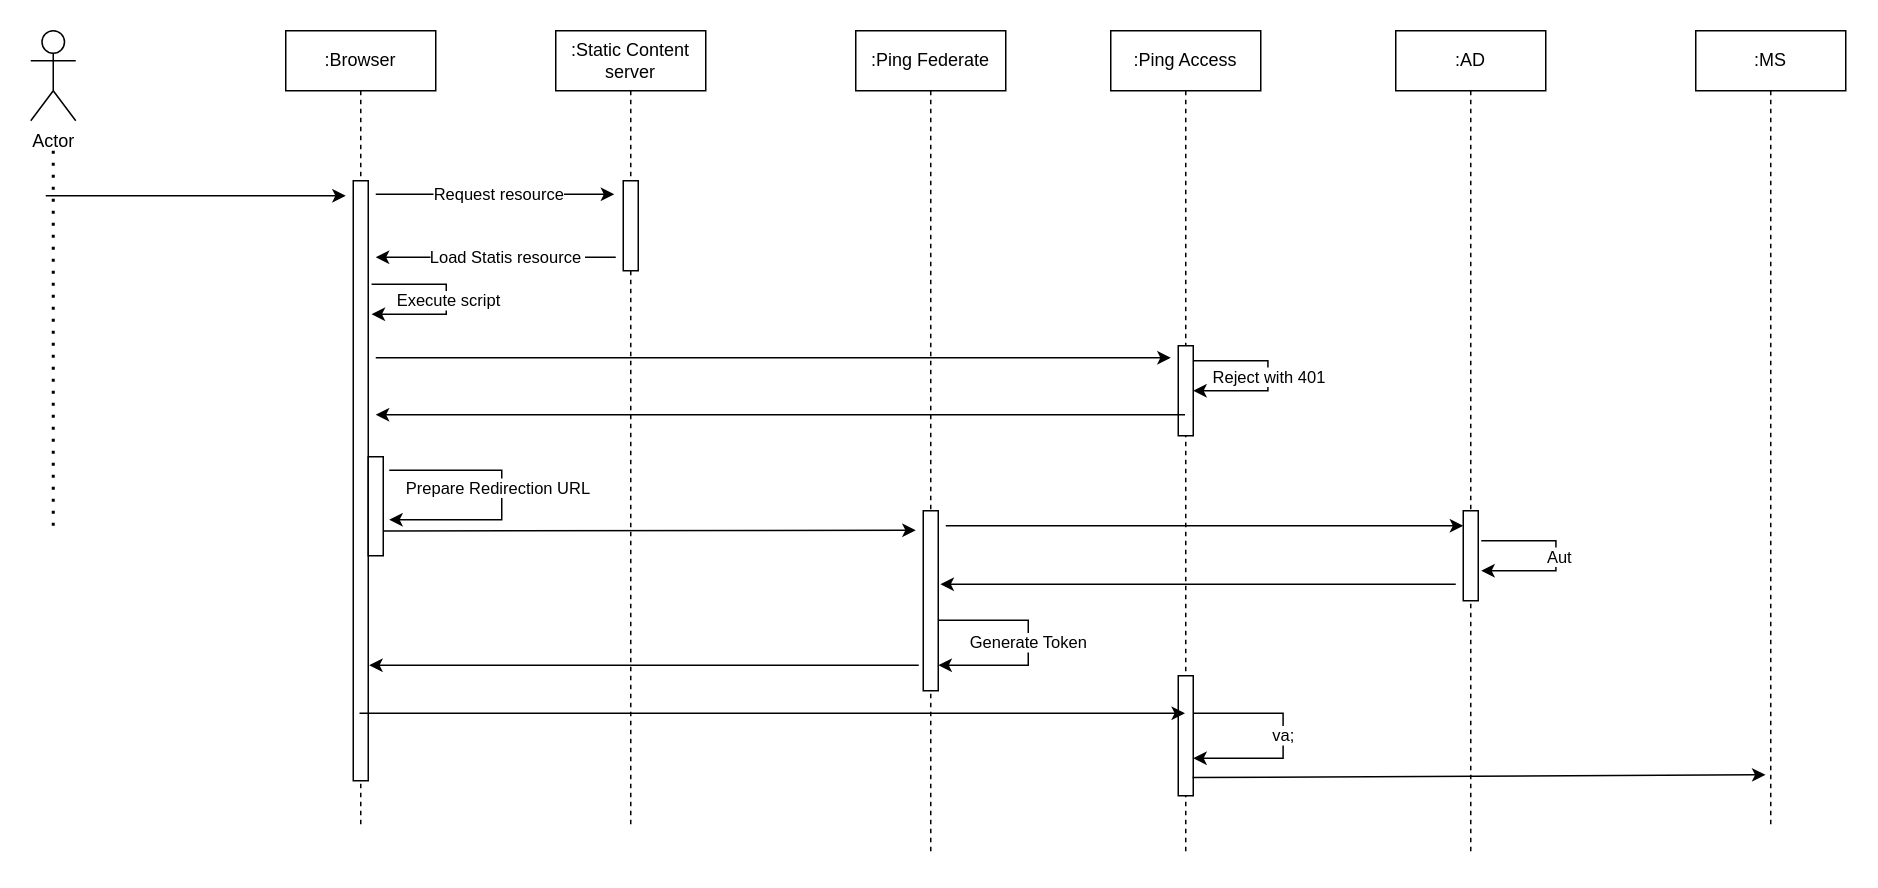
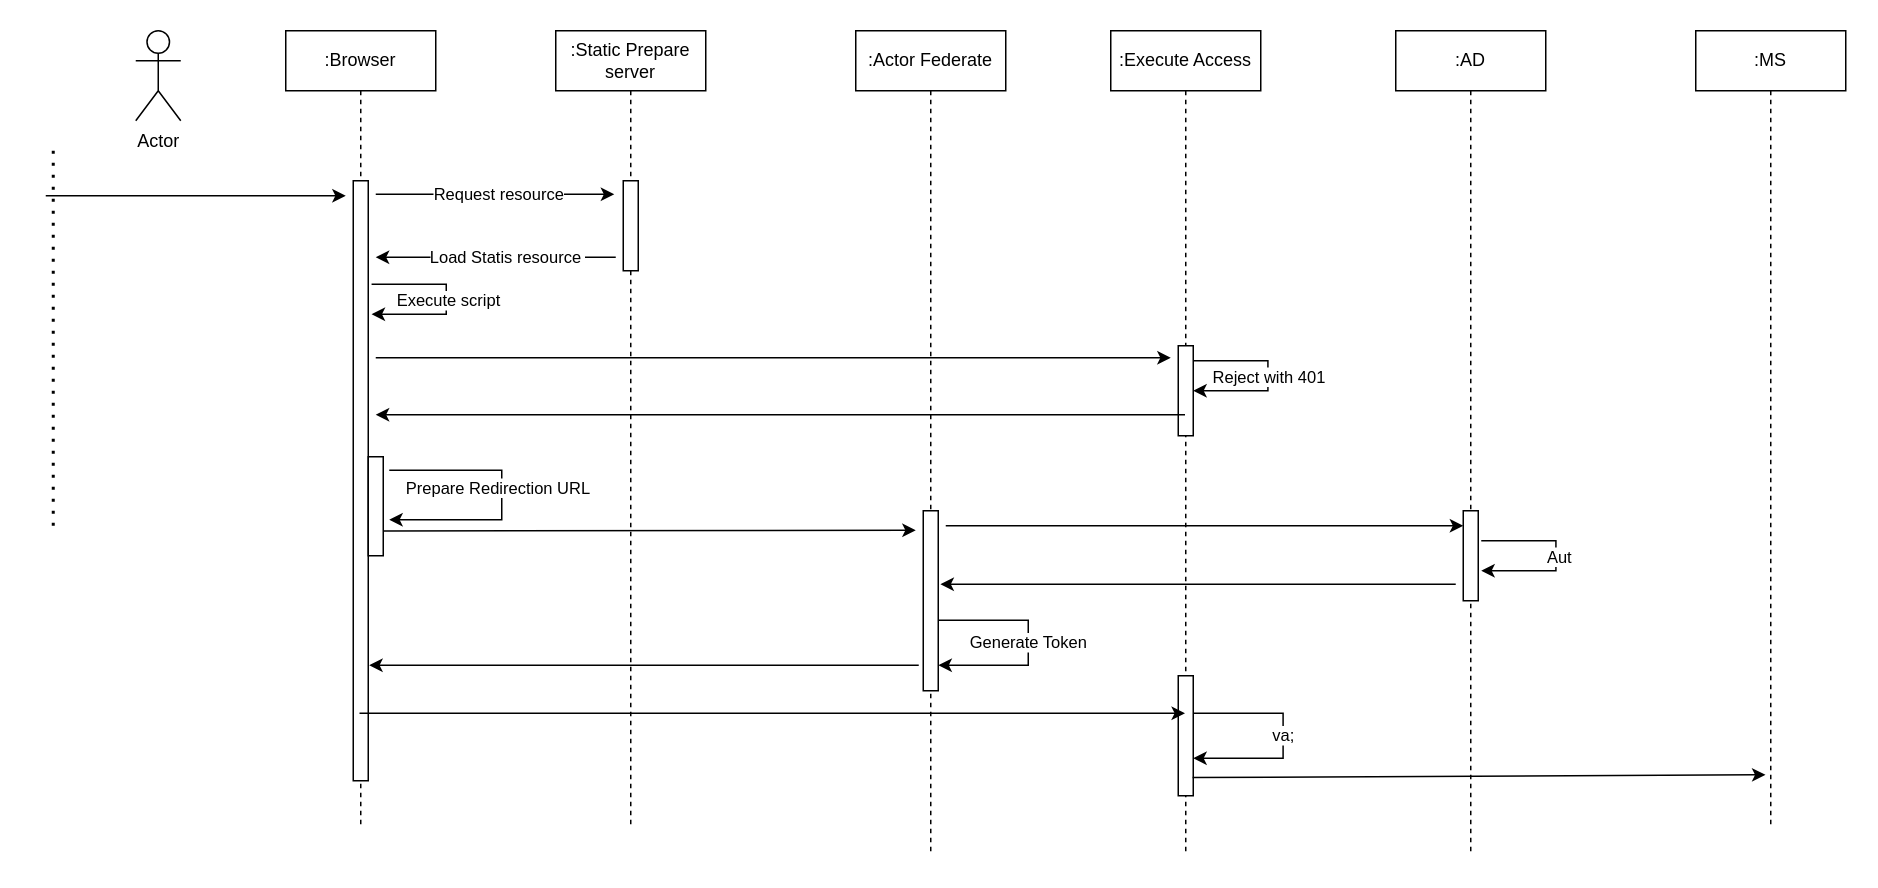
- <mxCell id="8" value=":Static Content server" style="shape=umlLifeline;perimeter=lifelinePerimeter;whiteSpace=wrap;html=1;container=1;collapsible=0;recursiveResize=0;outlineConnect=0;" vertex="1" parent="1"><mxGeometry x="370" y="20" width="100" height="530" as="geometry" /></mxCell>
+ <mxCell id="8" value=":Static Prepare server" style="shape=umlLifeline;perimeter=lifelinePerimeter;whiteSpace=wrap;html=1;container=1;collapsible=0;recursiveResize=0;outlineConnect=0;" vertex="1" parent="1"><mxGeometry x="370" y="20" width="100" height="530" as="geometry" /></mxCell>
- <mxCell id="10" value=":Ping Federate" style="shape=umlLifeline;perimeter=lifelinePerimeter;whiteSpace=wrap;html=1;container=1;collapsible=0;recursiveResize=0;outlineConnect=0;" vertex="1" parent="1"><mxGeometry x="570" y="20" width="100" height="550" as="geometry" /></mxCell>
+ <mxCell id="10" value=":Actor Federate" style="shape=umlLifeline;perimeter=lifelinePerimeter;whiteSpace=wrap;html=1;container=1;collapsible=0;recursiveResize=0;outlineConnect=0;" vertex="1" parent="1"><mxGeometry x="570" y="20" width="100" height="550" as="geometry" /></mxCell>
- <mxCell id="12" value=":Ping Access" style="shape=umlLifeline;perimeter=lifelinePerimeter;whiteSpace=wrap;html=1;container=1;collapsible=0;recursiveResize=0;outlineConnect=0;" vertex="1" parent="1"><mxGeometry x="740" y="20" width="100" height="550" as="geometry" /></mxCell>
+ <mxCell id="12" value=":Execute Access" style="shape=umlLifeline;perimeter=lifelinePerimeter;whiteSpace=wrap;html=1;container=1;collapsible=0;recursiveResize=0;outlineConnect=0;" vertex="1" parent="1"><mxGeometry x="740" y="20" width="100" height="550" as="geometry" /></mxCell>
- <mxCell id="2" value="Actor" style="shape=umlActor;verticalLabelPosition=bottom;verticalAlign=top;html=1;outlineConnect=0;" vertex="1" parent="1"><mxGeometry x="20" y="20" width="30" height="60" as="geometry" /></mxCell>
+ <mxCell id="2" value="Actor" style="shape=umlActor;verticalLabelPosition=bottom;verticalAlign=top;html=1;outlineConnect=0;" vertex="1" parent="1"><mxGeometry x="90" y="20" width="30" height="60" as="geometry" /></mxCell>
